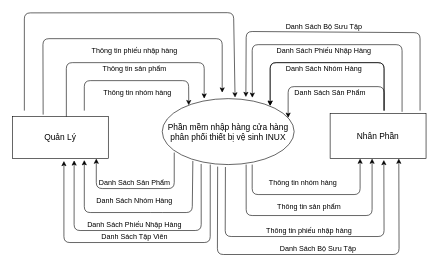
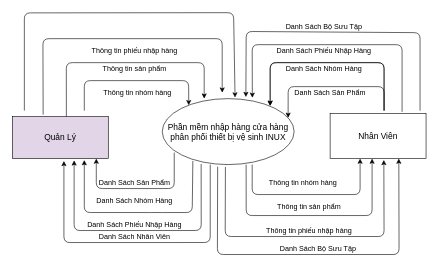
- <mxCell id="4" value="&lt;font style=&quot;font-size: 14px&quot;&gt;Nhân Phần&lt;/font&gt;" style="rounded=0;whiteSpace=wrap;html=1;" vertex="1" parent="1"><mxGeometry x="550" y="189" width="160" height="75" as="geometry" /></mxCell>
+ <mxCell id="4" value="&lt;font style=&quot;font-size: 14px&quot;&gt;Nhân Viên&lt;/font&gt;" style="rounded=0;whiteSpace=wrap;html=1;" vertex="1" parent="1"><mxGeometry x="550" y="189" width="160" height="75" as="geometry" /></mxCell>
- <mxCell id="3" value="&lt;font style=&quot;font-size: 14px&quot;&gt;Quản Lý&lt;/font&gt;" style="rounded=0;whiteSpace=wrap;html=1;" vertex="1" parent="1"><mxGeometry x="20" y="194" width="160" height="70" as="geometry" /></mxCell>
+ <mxCell id="3" value="&lt;font style=&quot;font-size: 14px&quot;&gt;Quản Lý&lt;/font&gt;" style="rounded=0;whiteSpace=wrap;html=1;fillColor=#e1d5e7;" vertex="1" parent="1"><mxGeometry x="20" y="194" width="160" height="70" as="geometry" /></mxCell>
- <mxCell id="12" value="Danh Sách Tập Viên" style="text;html=1;strokeColor=none;fillColor=none;align=center;verticalAlign=middle;whiteSpace=wrap;rounded=0;" vertex="1" parent="1"><mxGeometry x="154" y="384.02" width="140" height="20" as="geometry" /></mxCell>
+ <mxCell id="12" value="Danh Sách Nhân Viên" style="text;html=1;strokeColor=none;fillColor=none;align=center;verticalAlign=middle;whiteSpace=wrap;rounded=0;" vertex="1" parent="1"><mxGeometry x="154" y="384.02" width="140" height="20" as="geometry" /></mxCell>
